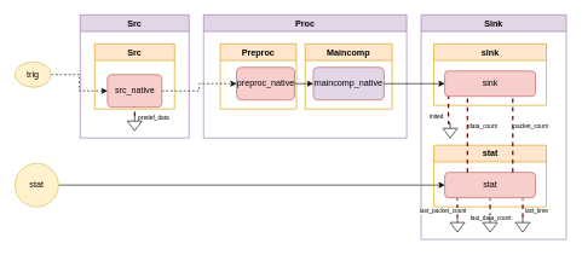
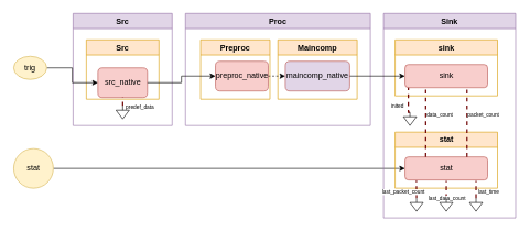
- <mxCell id="8" style="edgeStyle=orthogonalEdgeStyle;rounded=0;orthogonalLoop=1;jettySize=auto;html=1;exitX=1;exitY=0.5;exitDx=0;exitDy=0;entryX=0;entryY=0.5;entryDx=0;entryDy=0;dashed=1;" parent="1" source="9" target="4" edge="1"><mxGeometry relative="1" as="geometry" /></mxCell>
+ <mxCell id="8" style="edgeStyle=orthogonalEdgeStyle;rounded=0;orthogonalLoop=1;jettySize=auto;html=1;exitX=1;exitY=0.5;exitDx=0;exitDy=0;entryX=0;entryY=0.5;entryDx=0;entryDy=0;" parent="1" source="9" target="4" edge="1"><mxGeometry relative="1" as="geometry" /></mxCell>
- <mxCell id="17" style="edgeStyle=orthogonalEdgeStyle;rounded=0;orthogonalLoop=1;jettySize=auto;html=1;exitX=1;exitY=0.5;exitDx=0;exitDy=0;entryX=0;entryY=0.5;entryDx=0;entryDy=0;" parent="12" source="14" target="16" edge="1"><mxGeometry relative="1" as="geometry" /></mxCell>
+ <mxCell id="17" style="edgeStyle=orthogonalEdgeStyle;rounded=0;orthogonalLoop=1;jettySize=auto;html=1;exitX=1;exitY=0.5;exitDx=0;exitDy=0;entryX=0;entryY=0.5;entryDx=0;entryDy=0;dashed=1;" parent="12" source="14" target="16" edge="1"><mxGeometry relative="1" as="geometry" /></mxCell>
- <mxCell id="40" style="edgeStyle=orthogonalEdgeStyle;rounded=0;orthogonalLoop=1;jettySize=auto;html=1;exitX=1;exitY=0.5;exitDx=0;exitDy=0;entryX=0;entryY=0.5;entryDx=0;entryDy=0;dashed=1;" parent="1" source="4" target="14" edge="1"><mxGeometry relative="1" as="geometry" /></mxCell>
+ <mxCell id="40" style="edgeStyle=orthogonalEdgeStyle;rounded=0;orthogonalLoop=1;jettySize=auto;html=1;exitX=1;exitY=0.5;exitDx=0;exitDy=0;entryX=0;entryY=0.5;entryDx=0;entryDy=0;" parent="1" source="4" target="14" edge="1"><mxGeometry relative="1" as="geometry" /></mxCell>
